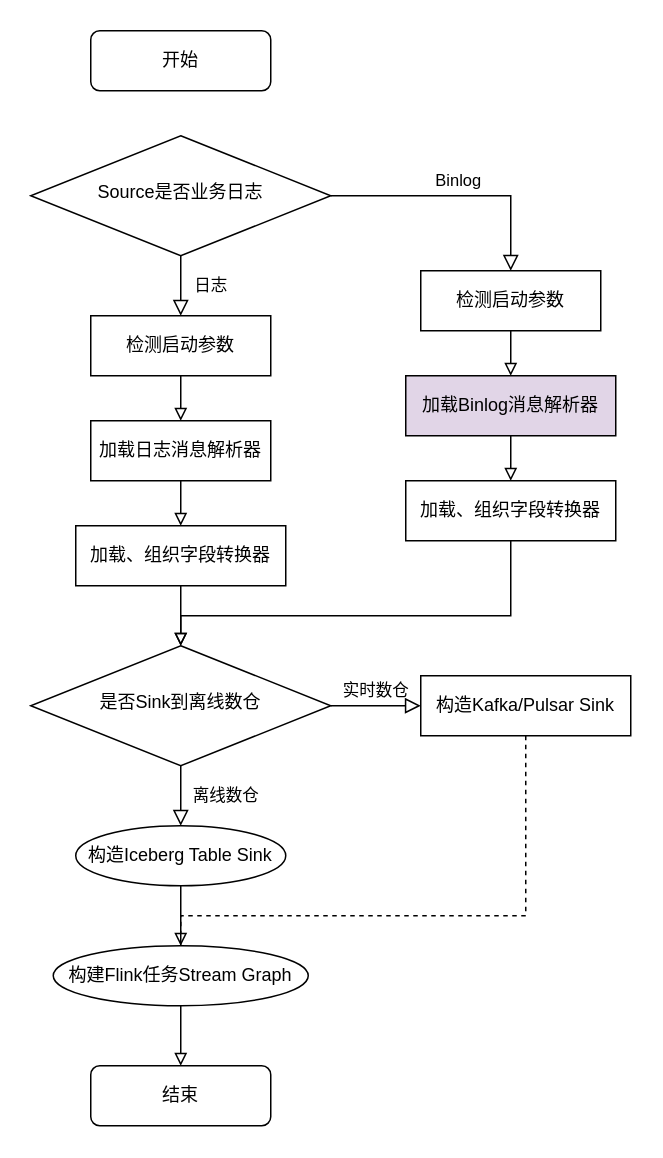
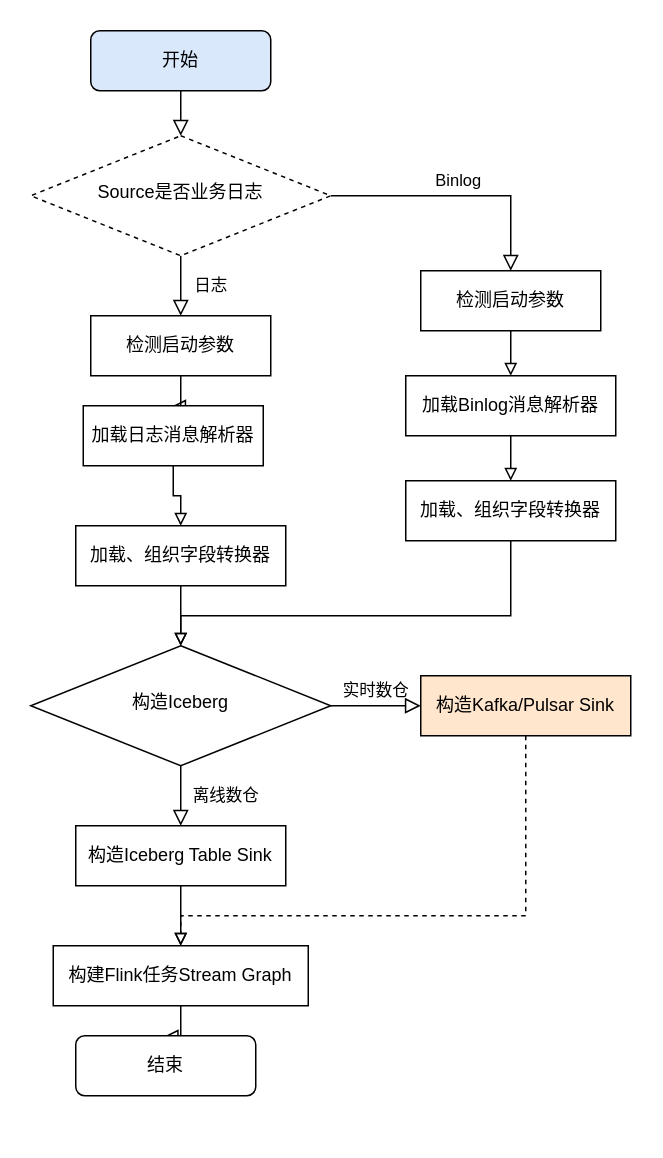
- <mxCell id="3" value="开始" style="rounded=1;whiteSpace=wrap;html=1;fontSize=12;glass=0;strokeWidth=1;shadow=0;" parent="1" vertex="1"><mxGeometry x="60" y="20" width="120" height="40" as="geometry" /></mxCell>
+ <mxCell id="3" value="开始" style="rounded=1;whiteSpace=wrap;html=1;fontSize=12;glass=0;strokeWidth=1;shadow=0;fillColor=#dae8fc;" parent="1" vertex="1"><mxGeometry x="60" y="20" width="120" height="40" as="geometry" /></mxCell>
+ <mxCell id="2" value="" style="rounded=0;html=1;jettySize=auto;orthogonalLoop=1;fontSize=11;endArrow=block;endFill=0;endSize=8;strokeWidth=1;shadow=0;labelBackgroundColor=none;edgeStyle=orthogonalEdgeStyle;" parent="1" source="3" target="6" edge="1"><mxGeometry relative="1" as="geometry" /></mxCell>
- <mxCell id="6" value="Source是否业务日志" style="rhombus;whiteSpace=wrap;html=1;shadow=0;fontFamily=Helvetica;fontSize=12;align=center;strokeWidth=1;spacing=6;spacingTop=-4;" parent="1" vertex="1"><mxGeometry x="20" y="90" width="200" height="80" as="geometry" /></mxCell>
+ <mxCell id="6" value="Source是否业务日志" style="rhombus;whiteSpace=wrap;html=1;shadow=0;fontFamily=Helvetica;fontSize=12;align=center;strokeWidth=1;spacing=6;spacingTop=-4;dashed=1;" parent="1" vertex="1"><mxGeometry x="20" y="90" width="200" height="80" as="geometry" /></mxCell>
- <mxCell id="20" value="加载Binlog消息解析器" style="rounded=0;whiteSpace=wrap;html=1;fillColor=#e1d5e7;" vertex="1" parent="1"><mxGeometry x="270" y="250" width="140" height="40" as="geometry" /></mxCell>
+ <mxCell id="20" value="加载Binlog消息解析器" style="rounded=0;whiteSpace=wrap;html=1;" vertex="1" parent="1"><mxGeometry x="270" y="250" width="140" height="40" as="geometry" /></mxCell>
- <mxCell id="14" value="加载日志消息解析器" style="rounded=0;whiteSpace=wrap;html=1;" vertex="1" parent="1"><mxGeometry x="60" y="280" width="120" height="40" as="geometry" /></mxCell>
+ <mxCell id="14" value="加载日志消息解析器" style="rounded=0;whiteSpace=wrap;html=1;" vertex="1" parent="1"><mxGeometry x="55" y="270" width="120" height="40" as="geometry" /></mxCell>
- <mxCell id="9" value="是否Sink到离线数仓" style="rhombus;whiteSpace=wrap;html=1;shadow=0;fontFamily=Helvetica;fontSize=12;align=center;strokeWidth=1;spacing=6;spacingTop=-4;" parent="1" vertex="1"><mxGeometry x="20" y="430" width="200" height="80" as="geometry" /></mxCell>
+ <mxCell id="9" value="构造Iceberg" style="rhombus;whiteSpace=wrap;html=1;shadow=0;fontFamily=Helvetica;fontSize=12;align=center;strokeWidth=1;spacing=6;spacingTop=-4;" parent="1" vertex="1"><mxGeometry x="20" y="430" width="200" height="80" as="geometry" /></mxCell>
- <mxCell id="23" value="构造Kafka/Pulsar Sink" style="rounded=0;whiteSpace=wrap;html=1;" vertex="1" parent="1"><mxGeometry x="280" y="450" width="140" height="40" as="geometry" /></mxCell>
+ <mxCell id="23" value="构造Kafka/Pulsar Sink" style="rounded=0;whiteSpace=wrap;html=1;fillColor=#ffe6cc;" vertex="1" parent="1"><mxGeometry x="280" y="450" width="140" height="40" as="geometry" /></mxCell>
- <mxCell id="25" value="构造Iceberg Table Sink" style="ellipse;whiteSpace=wrap;html=1;" vertex="1" parent="1"><mxGeometry x="50" y="550" width="140" height="40" as="geometry" /></mxCell>
+ <mxCell id="25" value="构造Iceberg Table Sink" style="rounded=0;whiteSpace=wrap;html=1;" vertex="1" parent="1"><mxGeometry x="50" y="550" width="140" height="40" as="geometry" /></mxCell>
- <mxCell id="24" style="edgeStyle=orthogonalEdgeStyle;rounded=0;orthogonalLoop=1;jettySize=auto;html=1;endArrow=none;endFill=0;" edge="1" parent="1" source="25" target="27"><mxGeometry relative="1" as="geometry" /></mxCell>
+ <mxCell id="24" style="edgeStyle=orthogonalEdgeStyle;rounded=0;orthogonalLoop=1;jettySize=auto;html=1;endArrow=block;endFill=0;" edge="1" parent="1" source="25" target="27"><mxGeometry relative="1" as="geometry" /></mxCell>
- <mxCell id="27" value="构建Flink任务Stream Graph" style="ellipse;whiteSpace=wrap;html=1;" vertex="1" parent="1"><mxGeometry x="35" y="630" width="170" height="40" as="geometry" /></mxCell>
+ <mxCell id="27" value="构建Flink任务Stream Graph" style="rounded=0;whiteSpace=wrap;html=1;" vertex="1" parent="1"><mxGeometry x="35" y="630" width="170" height="40" as="geometry" /></mxCell>
- <mxCell id="28" value="结束" style="rounded=1;whiteSpace=wrap;html=1;" vertex="1" parent="1"><mxGeometry x="60" y="710" width="120" height="40" as="geometry" /></mxCell>
+ <mxCell id="28" value="结束" style="rounded=1;whiteSpace=wrap;html=1;" vertex="1" parent="1"><mxGeometry x="50" y="690" width="120" height="40" as="geometry" /></mxCell>
